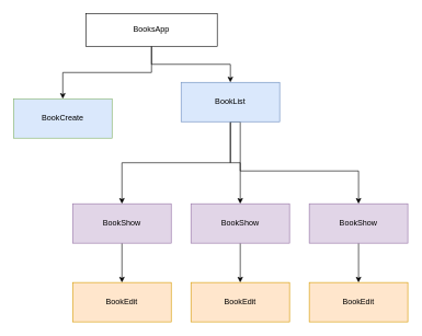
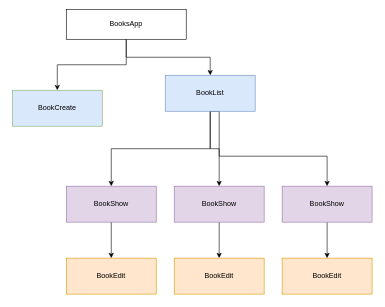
- <mxCell id="4" value="BooksApp" style="rounded=0;whiteSpace=wrap;html=1;" vertex="1" parent="1"><mxGeometry x="130" y="20" width="200" height="50" as="geometry" /></mxCell>
+ <mxCell id="4" value="BooksApp" style="rounded=0;whiteSpace=wrap;html=1;" vertex="1" parent="1"><mxGeometry x="110" y="15" width="200" height="50" as="geometry" /></mxCell>
